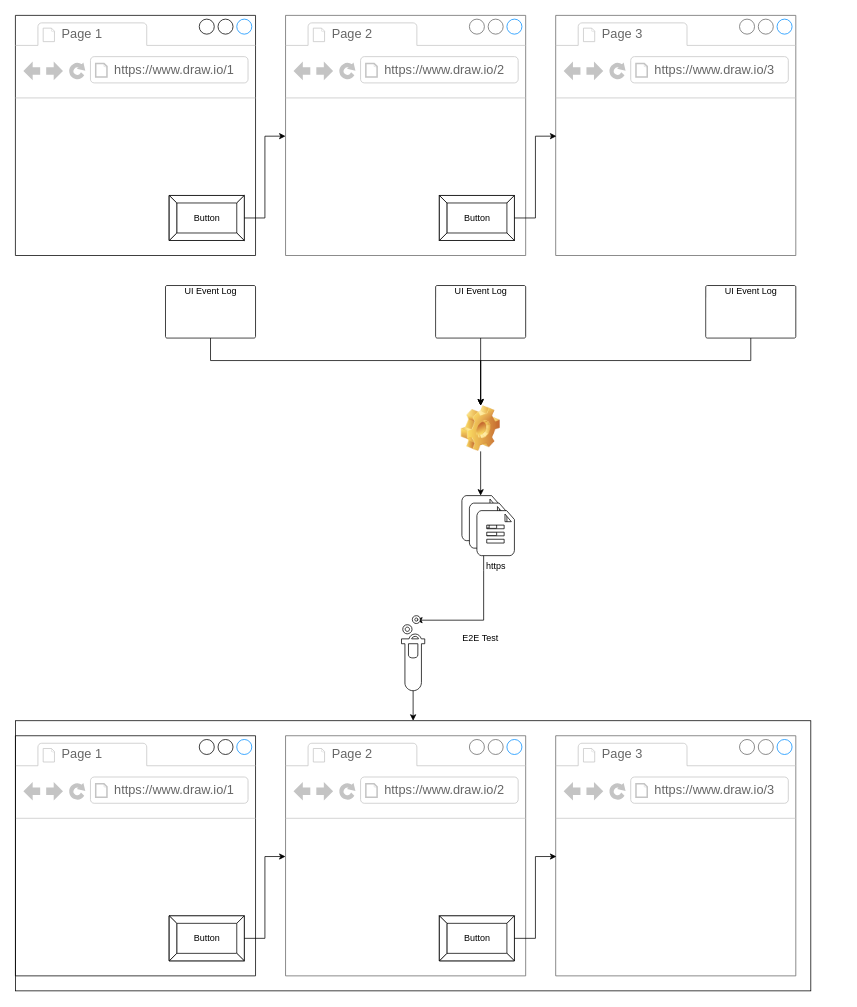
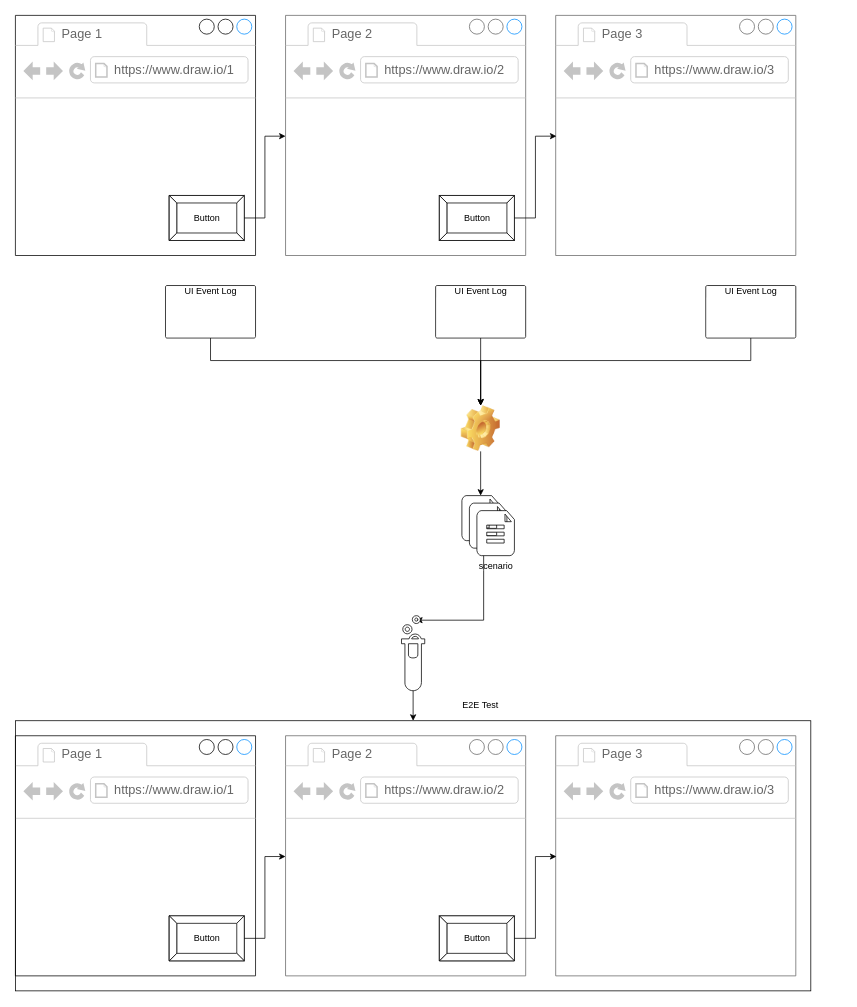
- <mxCell id="26" value="&lt;font color=&quot;#000000&quot;&gt;https&lt;/font&gt;" style="verticalLabelPosition=bottom;html=1;verticalAlign=top;align=center;shape=mxgraph.azure.file_2;pointerEvents=1;" vertex="1" parent="1"><mxGeometry x="635" y="680" width="50" height="60" as="geometry" /></mxCell>
+ <mxCell id="26" value="&lt;font color=&quot;#000000&quot;&gt;scenario&lt;/font&gt;" style="verticalLabelPosition=bottom;html=1;verticalAlign=top;align=center;shape=mxgraph.azure.file_2;pointerEvents=1;" vertex="1" parent="1"><mxGeometry x="635" y="680" width="50" height="60" as="geometry" /></mxCell>
- <mxCell id="29" value="&lt;font color=&quot;#000000&quot;&gt;E2E Test&lt;/font&gt;" style="text;html=1;strokeColor=none;fillColor=none;align=center;verticalAlign=middle;whiteSpace=wrap;rounded=0;" vertex="1" parent="1"><mxGeometry x="610" y="840" width="60" height="20" as="geometry" /></mxCell>
+ <mxCell id="29" value="&lt;font color=&quot;#000000&quot;&gt;E2E Test&lt;/font&gt;" style="text;html=1;strokeColor=none;fillColor=none;align=center;verticalAlign=middle;whiteSpace=wrap;rounded=0;" vertex="1" parent="1"><mxGeometry x="610" y="930" width="60" height="20" as="geometry" /></mxCell>
